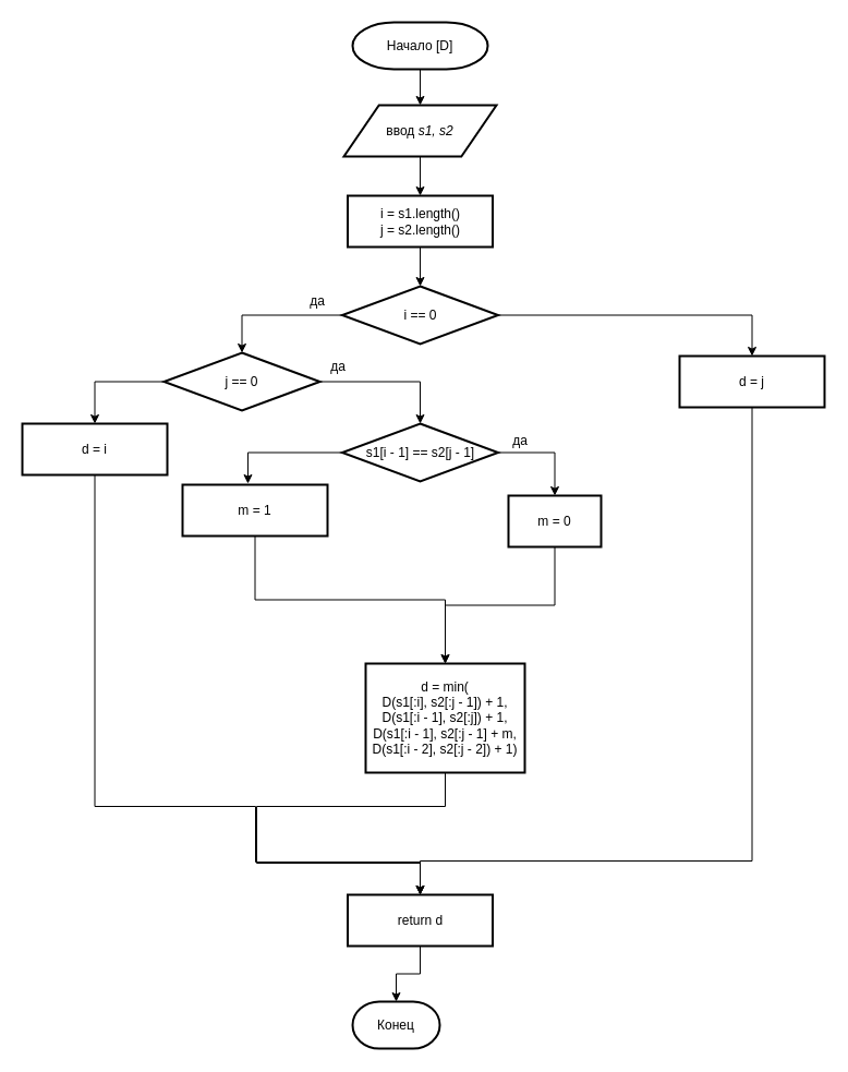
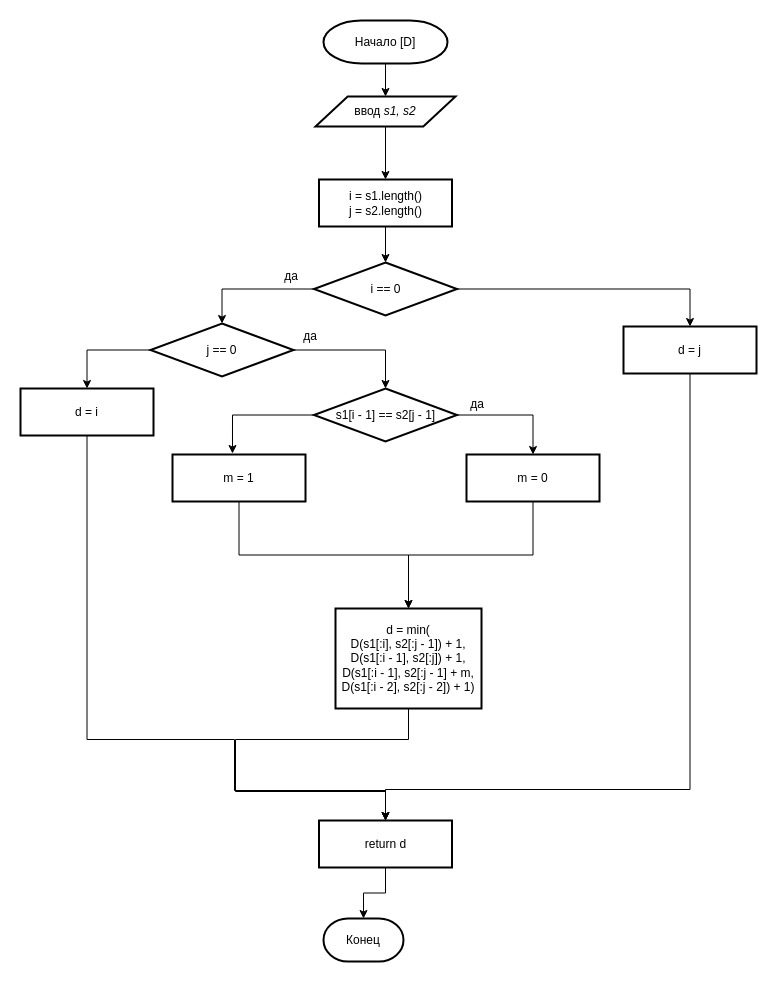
- <mxCell id="5" value="ввод &lt;i&gt;s1, s2&lt;/i&gt;" style="shape=parallelogram;html=1;strokeWidth=2;perimeter=parallelogramPerimeter;whiteSpace=wrap;rounded=1;arcSize=0;size=0.23;" parent="1" vertex="1"><mxGeometry x="315" y="96" width="140" height="47" as="geometry" /></mxCell>
+ <mxCell id="5" value="ввод &lt;i&gt;s1, s2&lt;/i&gt;" style="shape=parallelogram;html=1;strokeWidth=2;perimeter=parallelogramPerimeter;whiteSpace=wrap;rounded=1;arcSize=0;size=0.23;" parent="1" vertex="1"><mxGeometry x="315" y="96" width="140" height="30" as="geometry" /></mxCell>
- <mxCell id="18" value="m = 1" style="rounded=1;whiteSpace=wrap;html=1;absoluteArcSize=1;arcSize=0;strokeWidth=2;" parent="1" vertex="1"><mxGeometry x="167" y="444" width="133" height="47" as="geometry" /></mxCell>
+ <mxCell id="18" value="m = 1" style="rounded=1;whiteSpace=wrap;html=1;absoluteArcSize=1;arcSize=0;strokeWidth=2;" parent="1" vertex="1"><mxGeometry x="172" y="454" width="133" height="47" as="geometry" /></mxCell>
- <mxCell id="20" value="m = 0" style="rounded=1;whiteSpace=wrap;html=1;absoluteArcSize=1;arcSize=0;strokeWidth=2;" parent="1" vertex="1"><mxGeometry x="466" y="454" width="85" height="47" as="geometry" /></mxCell>
+ <mxCell id="20" value="m = 0" style="rounded=1;whiteSpace=wrap;html=1;absoluteArcSize=1;arcSize=0;strokeWidth=2;" parent="1" vertex="1"><mxGeometry x="466" y="454" width="133" height="47" as="geometry" /></mxCell>
